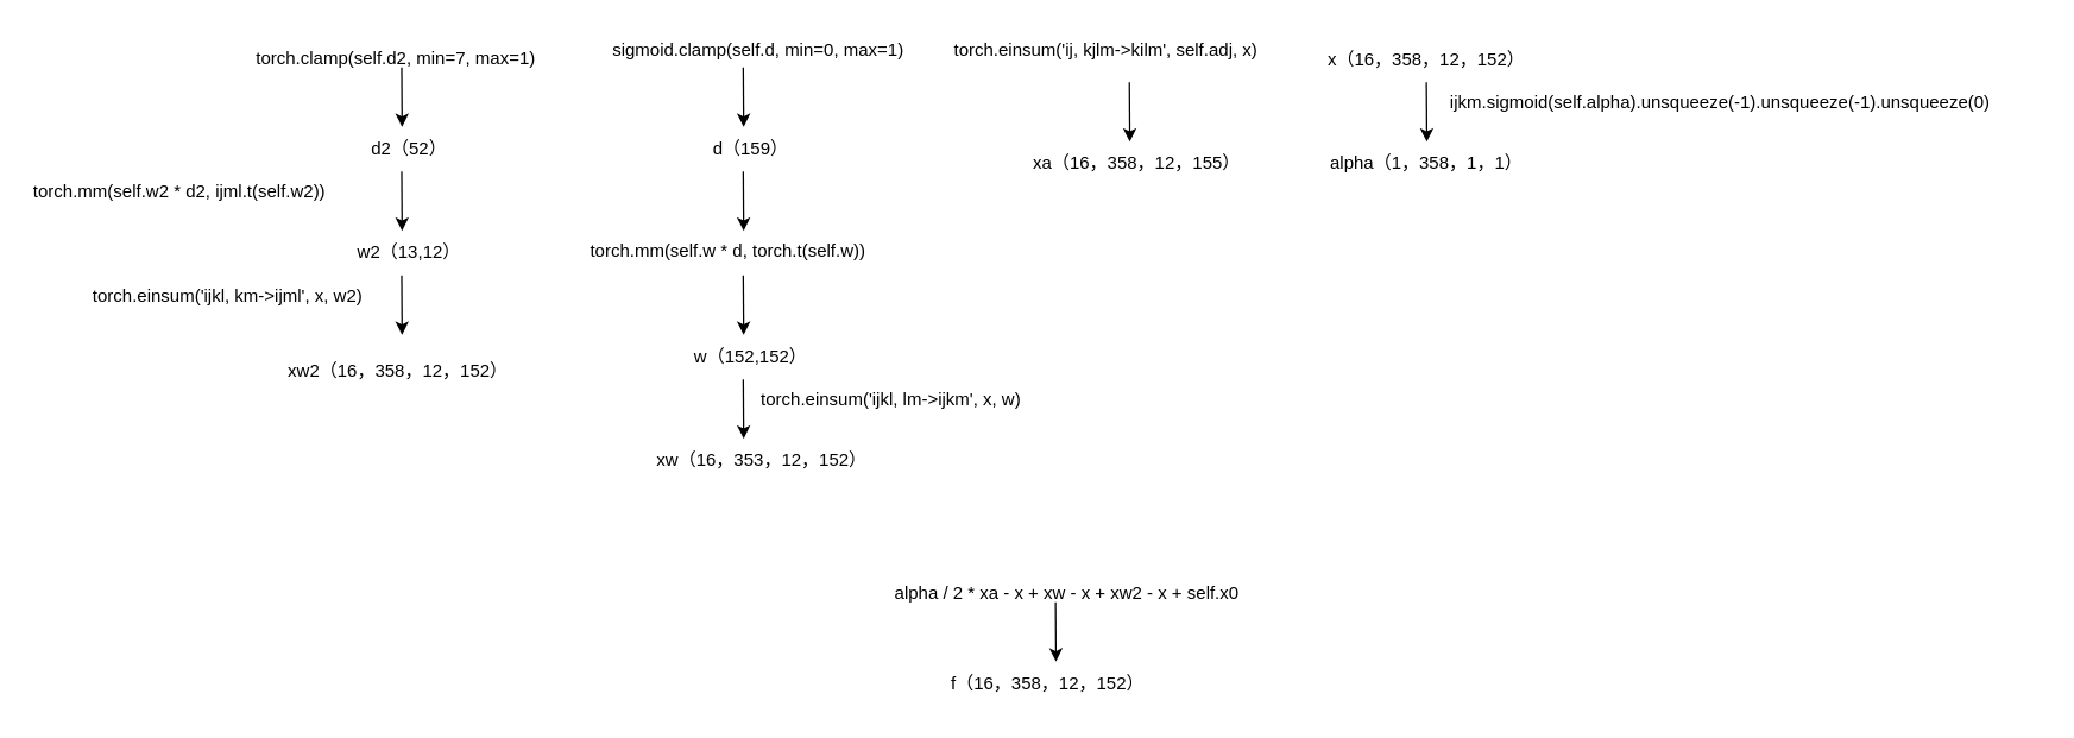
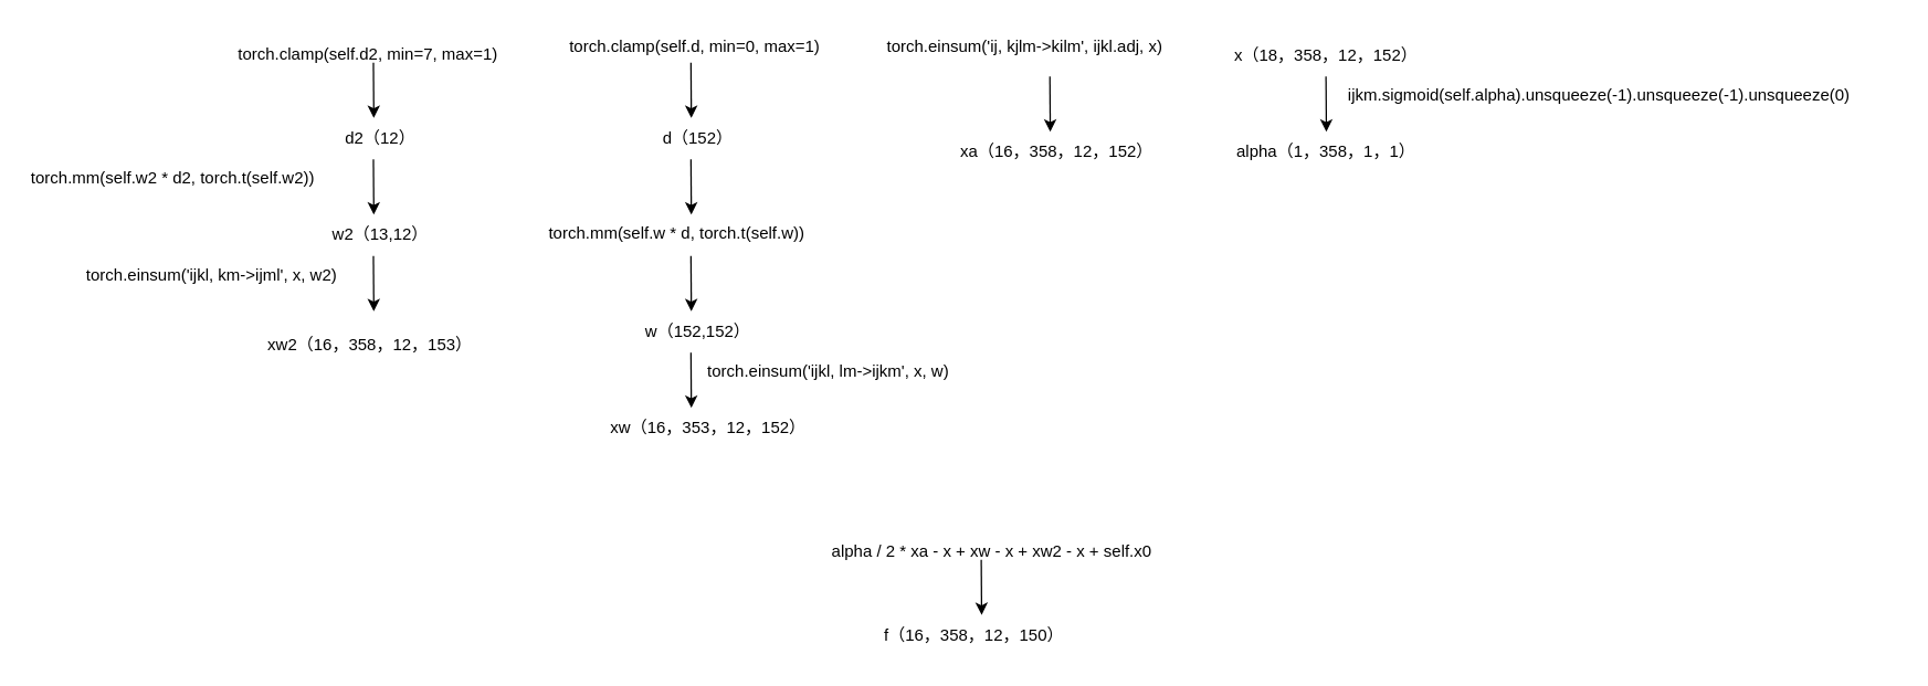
- <mxCell id="10" value="sigmoid.clamp(self.d, min=0, max=1)" style="text;whiteSpace=wrap;html=1;" vertex="1" parent="1"><mxGeometry x="410" y="20" width="210" height="40" as="geometry" /></mxCell>
+ <mxCell id="10" value="torch.clamp(self.d, min=0, max=1)" style="text;whiteSpace=wrap;html=1;" vertex="1" parent="1"><mxGeometry x="410" y="20" width="210" height="40" as="geometry" /></mxCell>
- <mxCell id="2" value="x（16，358，12，152）" style="text;strokeColor=none;align=center;fillColor=none;html=1;verticalAlign=middle;whiteSpace=wrap;rounded=0;" vertex="1" parent="1"><mxGeometry x="890" y="25" width="140" height="30" as="geometry" /></mxCell>
+ <mxCell id="2" value="x（18，358，12，152）" style="text;strokeColor=none;align=center;fillColor=none;html=1;verticalAlign=middle;whiteSpace=wrap;rounded=0;" vertex="1" parent="1"><mxGeometry x="890" y="25" width="140" height="30" as="geometry" /></mxCell>
- <mxCell id="6" value="torch.einsum('ij, kjlm-&gt;kilm', self.adj, x)" style="text;whiteSpace=wrap;html=1;" vertex="1" parent="1"><mxGeometry x="640" y="20" width="240" height="40" as="geometry" /></mxCell>
+ <mxCell id="6" value="torch.einsum('ij, kjlm-&gt;kilm', ijkl.adj, x)" style="text;whiteSpace=wrap;html=1;" vertex="1" parent="1"><mxGeometry x="640" y="20" width="240" height="40" as="geometry" /></mxCell>
- <mxCell id="22" value="d2（52）" style="text;strokeColor=none;align=center;fillColor=none;html=1;verticalAlign=middle;whiteSpace=wrap;rounded=0;" vertex="1" parent="1"><mxGeometry x="200" y="85" width="150" height="30" as="geometry" /></mxCell>
+ <mxCell id="22" value="d2（12）" style="text;strokeColor=none;align=center;fillColor=none;html=1;verticalAlign=middle;whiteSpace=wrap;rounded=0;" vertex="1" parent="1"><mxGeometry x="200" y="85" width="150" height="30" as="geometry" /></mxCell>
- <mxCell id="12" value="d（159）" style="text;strokeColor=none;align=center;fillColor=none;html=1;verticalAlign=middle;whiteSpace=wrap;rounded=0;" vertex="1" parent="1"><mxGeometry x="430" y="85" width="150" height="30" as="geometry" /></mxCell>
+ <mxCell id="12" value="d（152）" style="text;strokeColor=none;align=center;fillColor=none;html=1;verticalAlign=middle;whiteSpace=wrap;rounded=0;" vertex="1" parent="1"><mxGeometry x="430" y="85" width="150" height="30" as="geometry" /></mxCell>
- <mxCell id="9" value="xa（16，358，12，155）" style="text;strokeColor=none;align=center;fillColor=none;html=1;verticalAlign=middle;whiteSpace=wrap;rounded=0;" vertex="1" parent="1"><mxGeometry x="690" y="95" width="150" height="30" as="geometry" /></mxCell>
+ <mxCell id="9" value="xa（16，358，12，152）" style="text;strokeColor=none;align=center;fillColor=none;html=1;verticalAlign=middle;whiteSpace=wrap;rounded=0;" vertex="1" parent="1"><mxGeometry x="690" y="95" width="150" height="30" as="geometry" /></mxCell>
- <mxCell id="23" value="torch.mm(self.w2 * d2, ijml.t(self.w2))" style="text;whiteSpace=wrap;html=1;" vertex="1" parent="1"><mxGeometry x="20" y="115" width="240" height="40" as="geometry" /></mxCell>
+ <mxCell id="23" value="torch.mm(self.w2 * d2, torch.t(self.w2))" style="text;whiteSpace=wrap;html=1;" vertex="1" parent="1"><mxGeometry x="20" y="115" width="240" height="40" as="geometry" /></mxCell>
- <mxCell id="28" value="xw2（16，358，12，152）" style="text;strokeColor=none;align=center;fillColor=none;html=1;verticalAlign=middle;whiteSpace=wrap;rounded=0;" vertex="1" parent="1"><mxGeometry x="185" y="235" width="165" height="30" as="geometry" /></mxCell>
+ <mxCell id="28" value="xw2（16，358，12，153）" style="text;strokeColor=none;align=center;fillColor=none;html=1;verticalAlign=middle;whiteSpace=wrap;rounded=0;" vertex="1" parent="1"><mxGeometry x="185" y="235" width="165" height="30" as="geometry" /></mxCell>
- <mxCell id="30" value="f（16，358，12，152）" style="text;strokeColor=none;align=center;fillColor=none;html=1;verticalAlign=middle;whiteSpace=wrap;rounded=0;" vertex="1" parent="1"><mxGeometry x="630" y="445" width="150" height="30" as="geometry" /></mxCell>
+ <mxCell id="30" value="f（16，358，12，150）" style="text;strokeColor=none;align=center;fillColor=none;html=1;verticalAlign=middle;whiteSpace=wrap;rounded=0;" vertex="1" parent="1"><mxGeometry x="630" y="445" width="150" height="30" as="geometry" /></mxCell>
